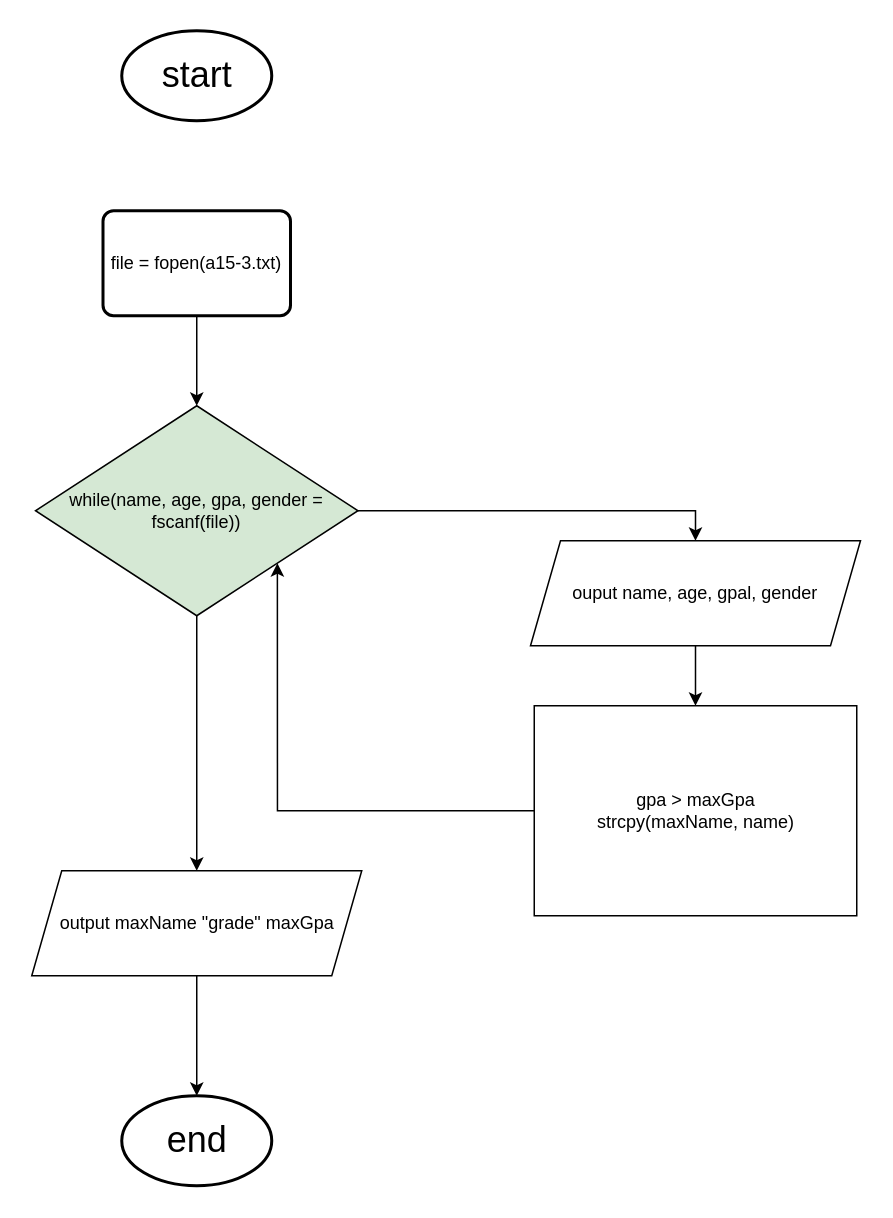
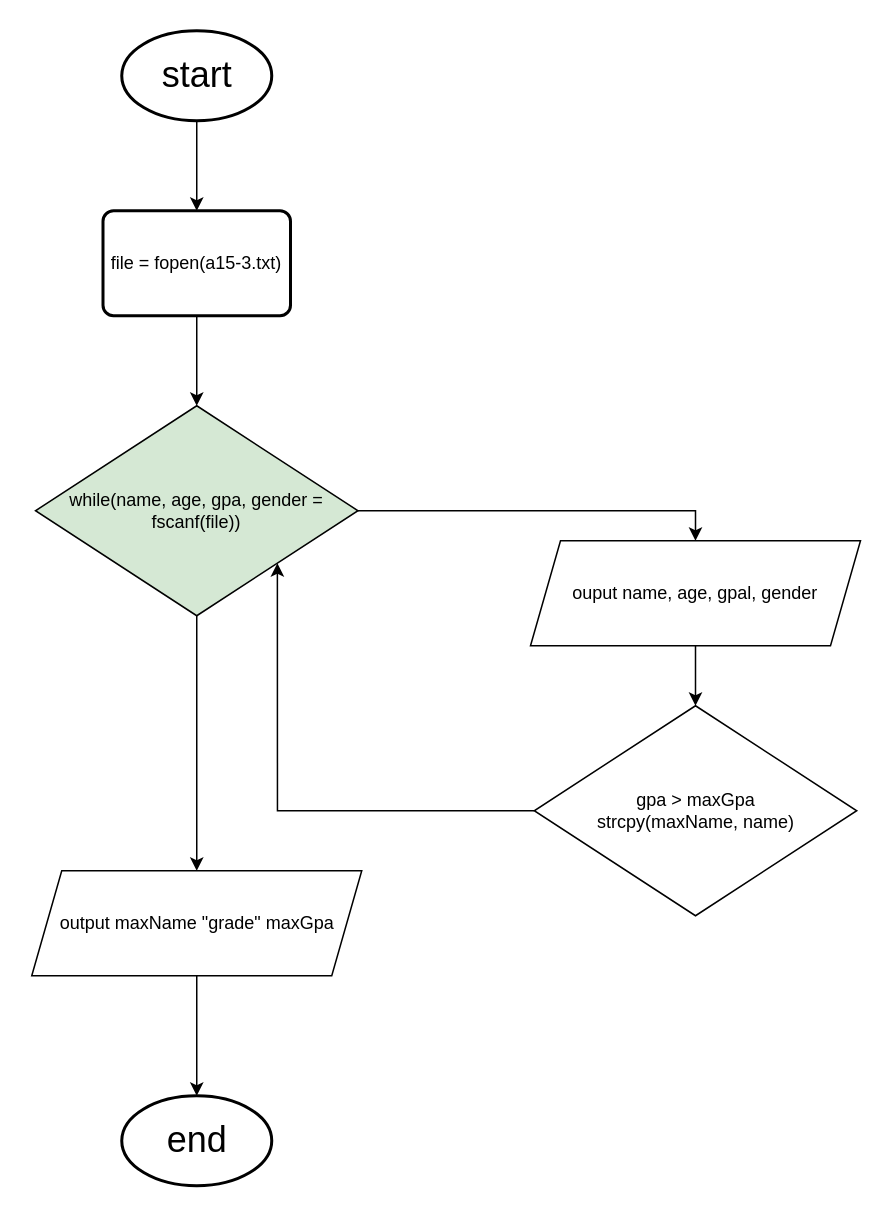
+ <mxCell id="2" style="edgeStyle=orthogonalEdgeStyle;rounded=0;orthogonalLoop=1;jettySize=auto;html=1;entryX=0.5;entryY=0;entryDx=0;entryDy=0;" edge="1" parent="1" source="3" target="6"><mxGeometry relative="1" as="geometry" /></mxCell>
- <mxCell id="13" value="gpa &amp;gt; maxGpa&lt;div&gt;strcpy(maxName, name)&lt;/div&gt;" style="whiteSpace=wrap;html=1;rounded=0;" vertex="1" parent="1"><mxGeometry x="355.5" y="470" width="215" height="140" as="geometry" /></mxCell>
+ <mxCell id="13" value="gpa &amp;gt; maxGpa&lt;div&gt;strcpy(maxName, name)&lt;/div&gt;" style="rhombus;whiteSpace=wrap;html=1;" vertex="1" parent="1"><mxGeometry x="355.5" y="470" width="215" height="140" as="geometry" /></mxCell>
